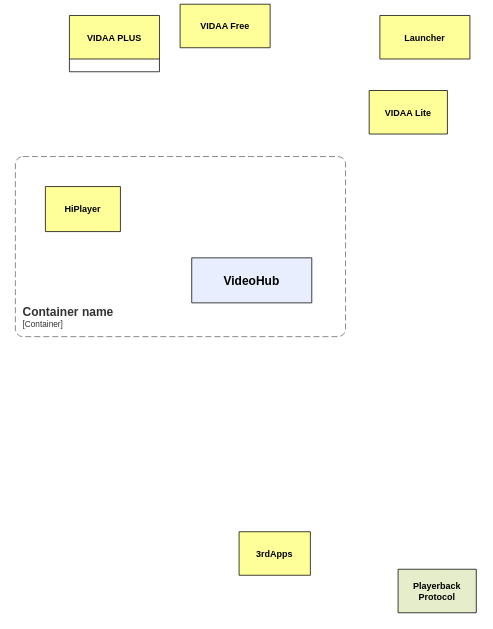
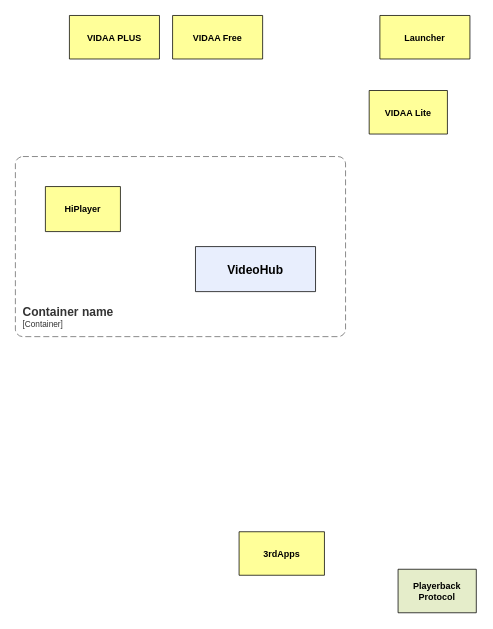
- <mxCell id="6" value="VIDAA Free" style="swimlane;labelBackgroundColor=none;fontColor=default;fillColor=#FFFF99;startSize=58;" parent="1" vertex="1"><mxGeometry x="239.5" y="5" width="120" height="58" as="geometry" /></mxCell>
+ <mxCell id="6" value="VIDAA Free" style="swimlane;labelBackgroundColor=none;fontColor=default;fillColor=#FFFF99;startSize=58;" parent="1" vertex="1"><mxGeometry x="229.5" y="20" width="120" height="58" as="geometry" /></mxCell>
- <mxCell id="5" value="VIDAA PLUS" style="swimlane;labelBackgroundColor=none;fontColor=default;fillColor=#FFFF99;startSize=58;" parent="1" vertex="1"><mxGeometry x="92" y="20" width="120" height="75" as="geometry" /></mxCell>
+ <mxCell id="5" value="VIDAA PLUS" style="swimlane;labelBackgroundColor=none;fontColor=default;fillColor=#FFFF99;startSize=58;" parent="1" vertex="1"><mxGeometry x="92" y="20" width="120" height="58" as="geometry" /></mxCell>
- <mxCell id="8" value="VideoHub" style="swimlane;labelBackgroundColor=none;fontColor=default;swimlaneFillColor=none;fillColor=#E8EEFD;startSize=60;fontSize=16;" parent="1" vertex="1"><mxGeometry x="255" y="343" width="160" height="60" as="geometry" /></mxCell>
+ <mxCell id="8" value="VideoHub" style="swimlane;labelBackgroundColor=none;fontColor=default;swimlaneFillColor=none;fillColor=#E8EEFD;startSize=60;fontSize=16;" parent="1" vertex="1"><mxGeometry x="260" y="328" width="160" height="60" as="geometry" /></mxCell>
- <mxCell id="4" value="3rdApps" style="swimlane;labelBackgroundColor=none;fontColor=default;fillColor=#FFFF99;startSize=58;" parent="1" vertex="1"><mxGeometry x="318.13" y="708" width="95" height="58" as="geometry" /></mxCell>
+ <mxCell id="4" value="3rdApps" style="swimlane;labelBackgroundColor=none;fontColor=default;fillColor=#FFFF99;startSize=58;" parent="1" vertex="1"><mxGeometry x="318.13" y="708" width="113.75" height="58" as="geometry" /></mxCell>
